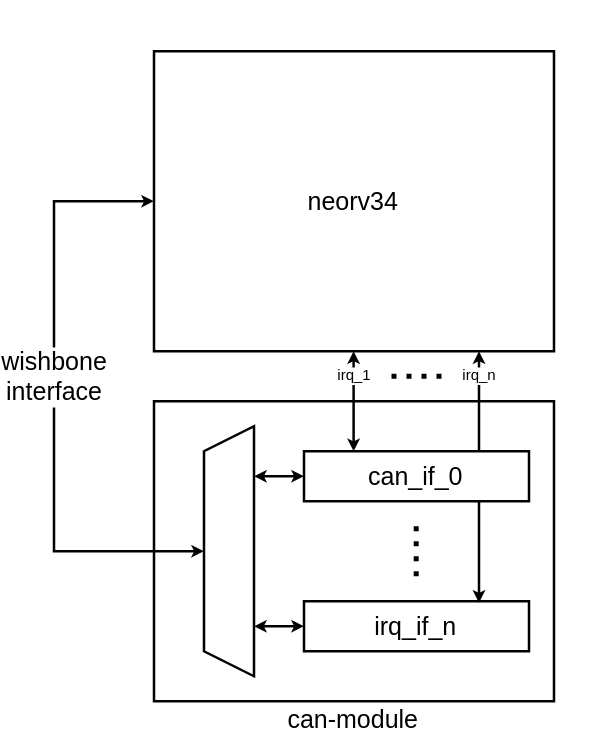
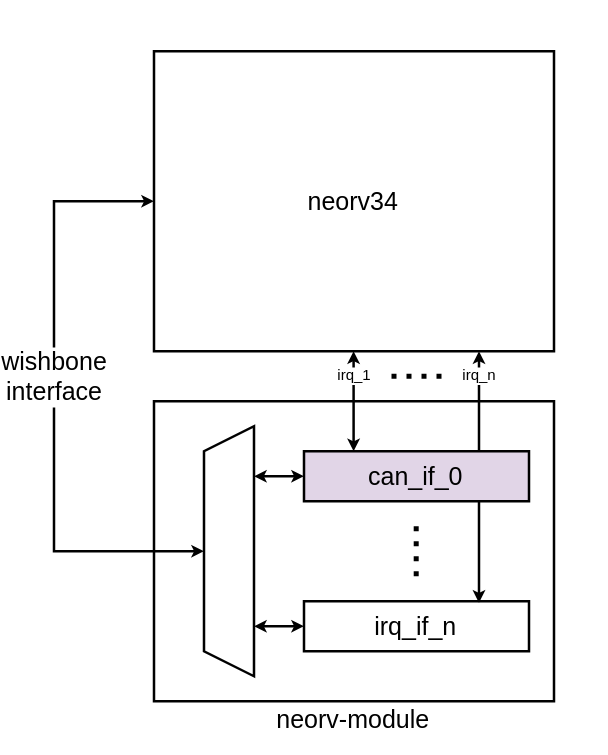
- <mxCell id="11" value="can_if_0" style="rounded=0;whiteSpace=wrap;html=1;fontSize=10;" vertex="1" parent="1"><mxGeometry x="120" y="180" width="90" height="20" as="geometry" /></mxCell>
+ <mxCell id="11" value="can_if_0" style="rounded=0;whiteSpace=wrap;html=1;fontSize=10;fillColor=#e1d5e7;" vertex="1" parent="1"><mxGeometry x="120" y="180" width="90" height="20" as="geometry" /></mxCell>
- <mxCell id="3" value="can-module" style="rounded=0;whiteSpace=wrap;html=1;verticalAlign=top;labelPosition=center;verticalLabelPosition=bottom;align=center;spacingTop=-5;fontSize=10;" vertex="1" parent="1"><mxGeometry x="60" y="160" width="160" height="120" as="geometry" /></mxCell>
+ <mxCell id="3" value="neorv-module" style="rounded=0;whiteSpace=wrap;html=1;verticalAlign=top;labelPosition=center;verticalLabelPosition=bottom;align=center;spacingTop=-5;fontSize=10;" vertex="1" parent="1"><mxGeometry x="60" y="160" width="160" height="120" as="geometry" /></mxCell>
